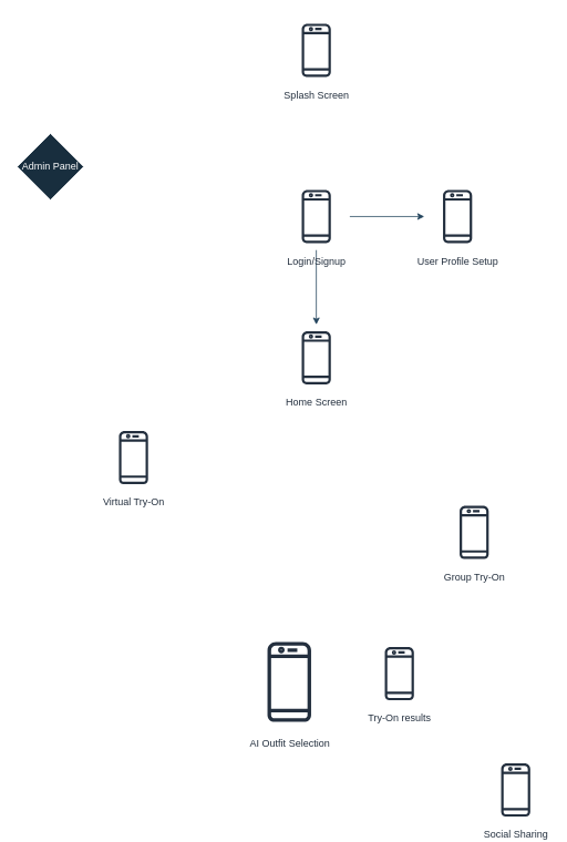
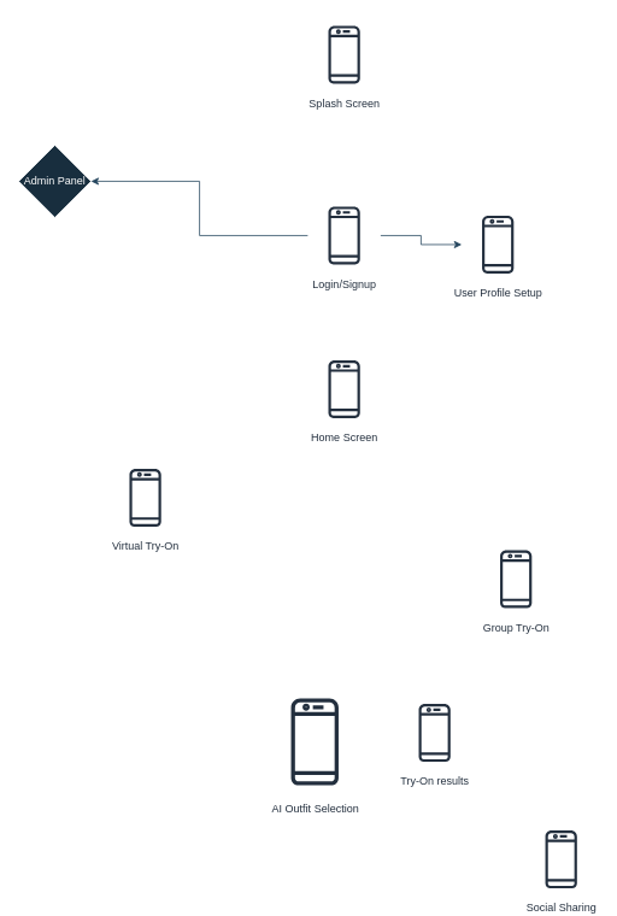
- <mxCell id="8" value="User Profile Setup&lt;div&gt;&lt;br&gt;&lt;/div&gt;" style="sketch=0;outlineConnect=0;fontColor=#232F3E;gradientColor=none;strokeColor=#232F3E;fillColor=#ffffff;dashed=0;verticalLabelPosition=bottom;verticalAlign=top;align=center;html=1;fontSize=12;fontStyle=0;aspect=fixed;shape=mxgraph.aws4.resourceIcon;resIcon=mxgraph.aws4.mobile_client;" vertex="1" parent="1"><mxGeometry x="510" y="220" width="80" height="80" as="geometry" /></mxCell>
+ <mxCell id="8" value="User Profile Setup&lt;div&gt;&lt;br&gt;&lt;/div&gt;" style="sketch=0;outlineConnect=0;fontColor=#232F3E;gradientColor=none;strokeColor=#232F3E;fillColor=#ffffff;dashed=0;verticalLabelPosition=bottom;verticalAlign=top;align=center;html=1;fontSize=12;fontStyle=0;aspect=fixed;shape=mxgraph.aws4.resourceIcon;resIcon=mxgraph.aws4.mobile_client;" vertex="1" parent="1"><mxGeometry x="510" y="230" width="80" height="80" as="geometry" /></mxCell>
- <mxCell id="6" style="edgeStyle=orthogonalEdgeStyle;rounded=0;orthogonalLoop=1;jettySize=auto;html=1;strokeColor=#23445D;" edge="1" parent="1" source="7" target="4"><mxGeometry relative="1" as="geometry" /></mxCell>
+ <mxCell id="6" style="edgeStyle=orthogonalEdgeStyle;rounded=0;orthogonalLoop=1;jettySize=auto;html=1;strokeColor=#23445D;" edge="1" parent="1" source="7" target="2"><mxGeometry relative="1" as="geometry" /></mxCell>
